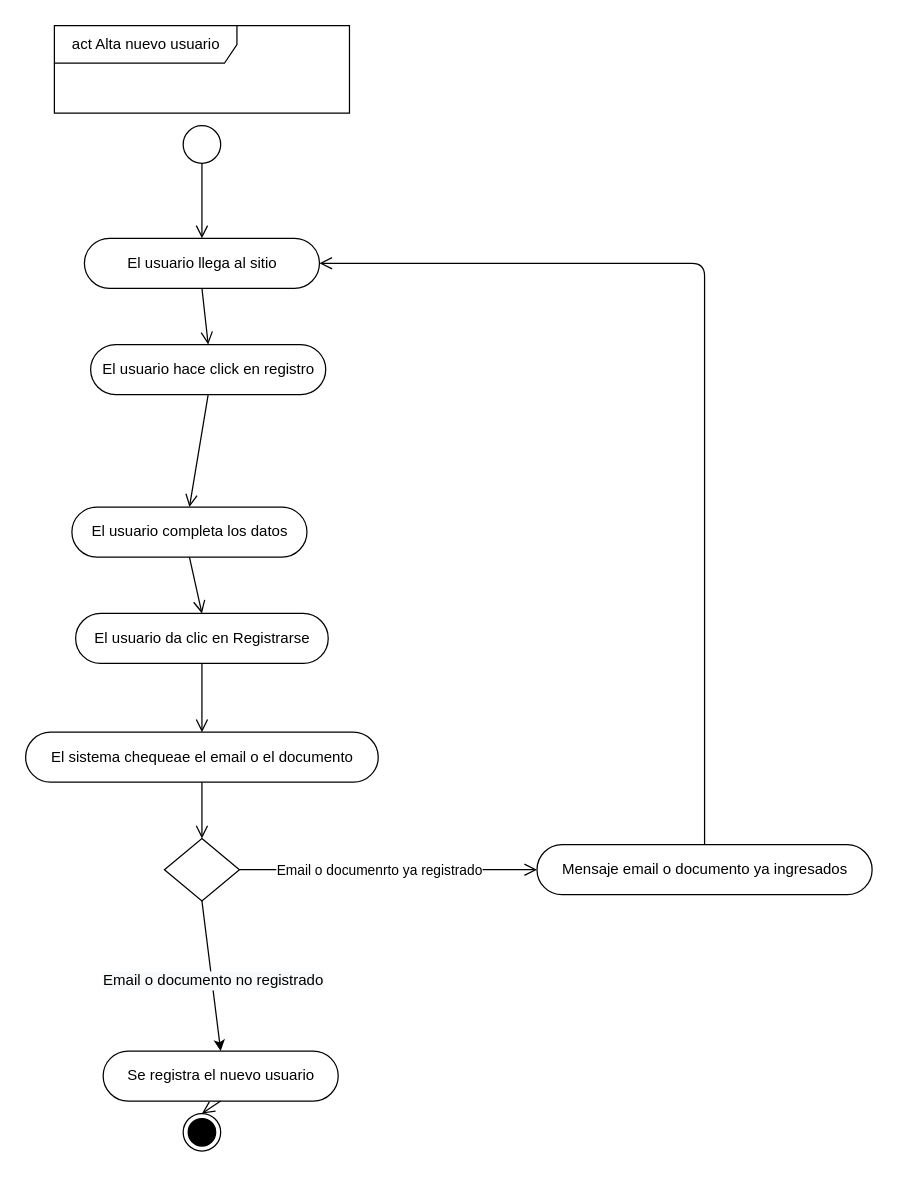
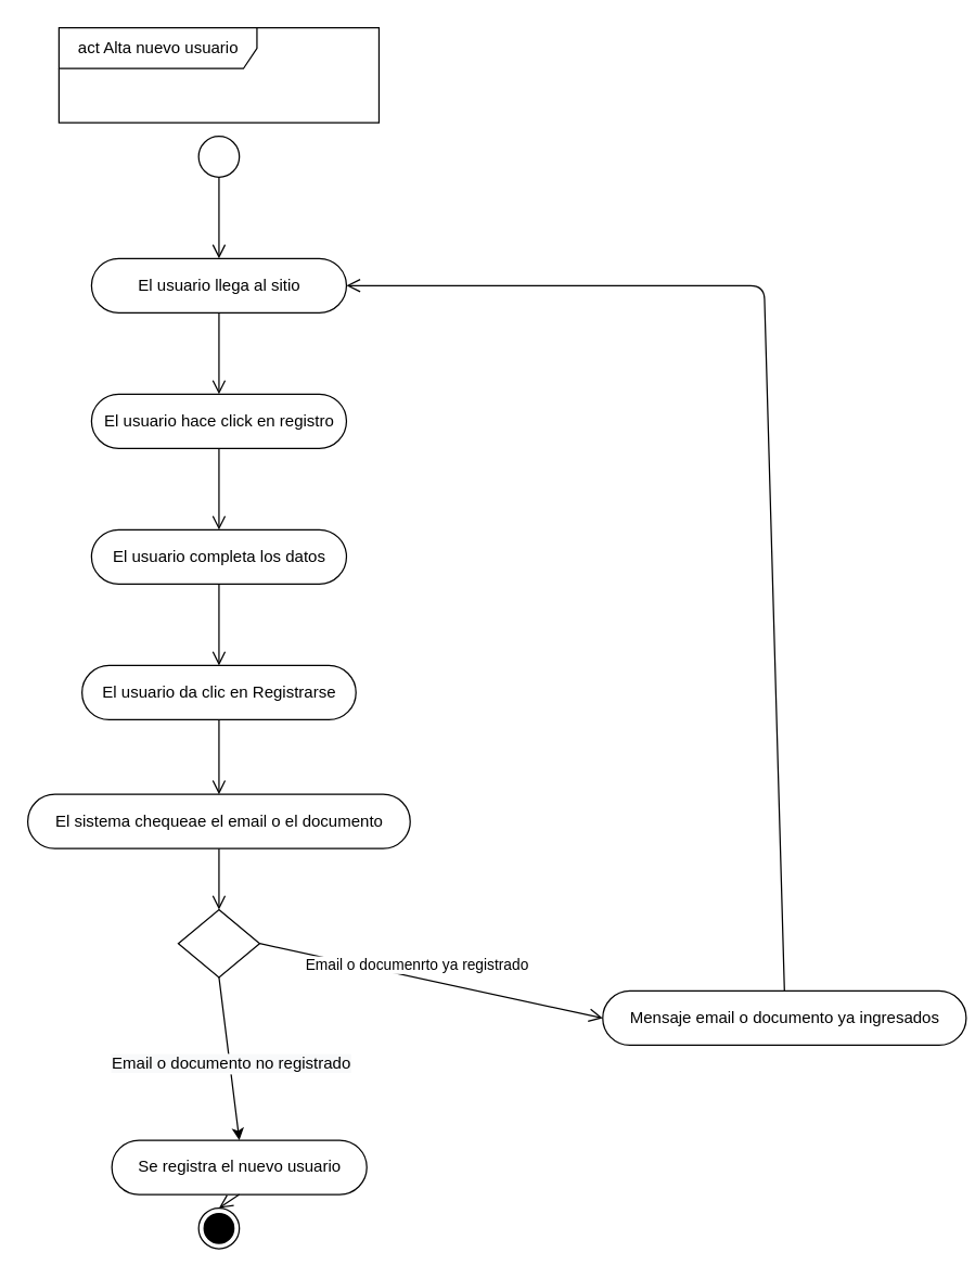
- <mxCell id="4" value="El usuario hace click en registro" style="html=1;dashed=0;whitespace=wrap;shape=mxgraph.dfd.start" vertex="1" parent="1"><mxGeometry x="72" y="275" width="188" height="40" as="geometry" /></mxCell>
+ <mxCell id="4" value="El usuario hace click en registro" style="html=1;dashed=0;whitespace=wrap;shape=mxgraph.dfd.start" vertex="1" parent="1"><mxGeometry x="67" y="290" width="188" height="40" as="geometry" /></mxCell>
- <mxCell id="5" value="El usuario completa los datos" style="html=1;dashed=0;whitespace=wrap;shape=mxgraph.dfd.start" vertex="1" parent="1"><mxGeometry x="57" y="405" width="188" height="40" as="geometry" /></mxCell>
+ <mxCell id="5" value="El usuario completa los datos" style="html=1;dashed=0;whitespace=wrap;shape=mxgraph.dfd.start" vertex="1" parent="1"><mxGeometry x="67" y="390" width="188" height="40" as="geometry" /></mxCell>
- <mxCell id="11" value="Mensaje email o documento ya ingresados" style="html=1;dashed=0;whitespace=wrap;shape=mxgraph.dfd.start" vertex="1" parent="1"><mxGeometry x="429" y="675" width="268" height="40" as="geometry" /></mxCell>
+ <mxCell id="11" value="Mensaje email o documento ya ingresados" style="html=1;dashed=0;whitespace=wrap;shape=mxgraph.dfd.start" vertex="1" parent="1"><mxGeometry x="444" y="730" width="268" height="40" as="geometry" /></mxCell>
